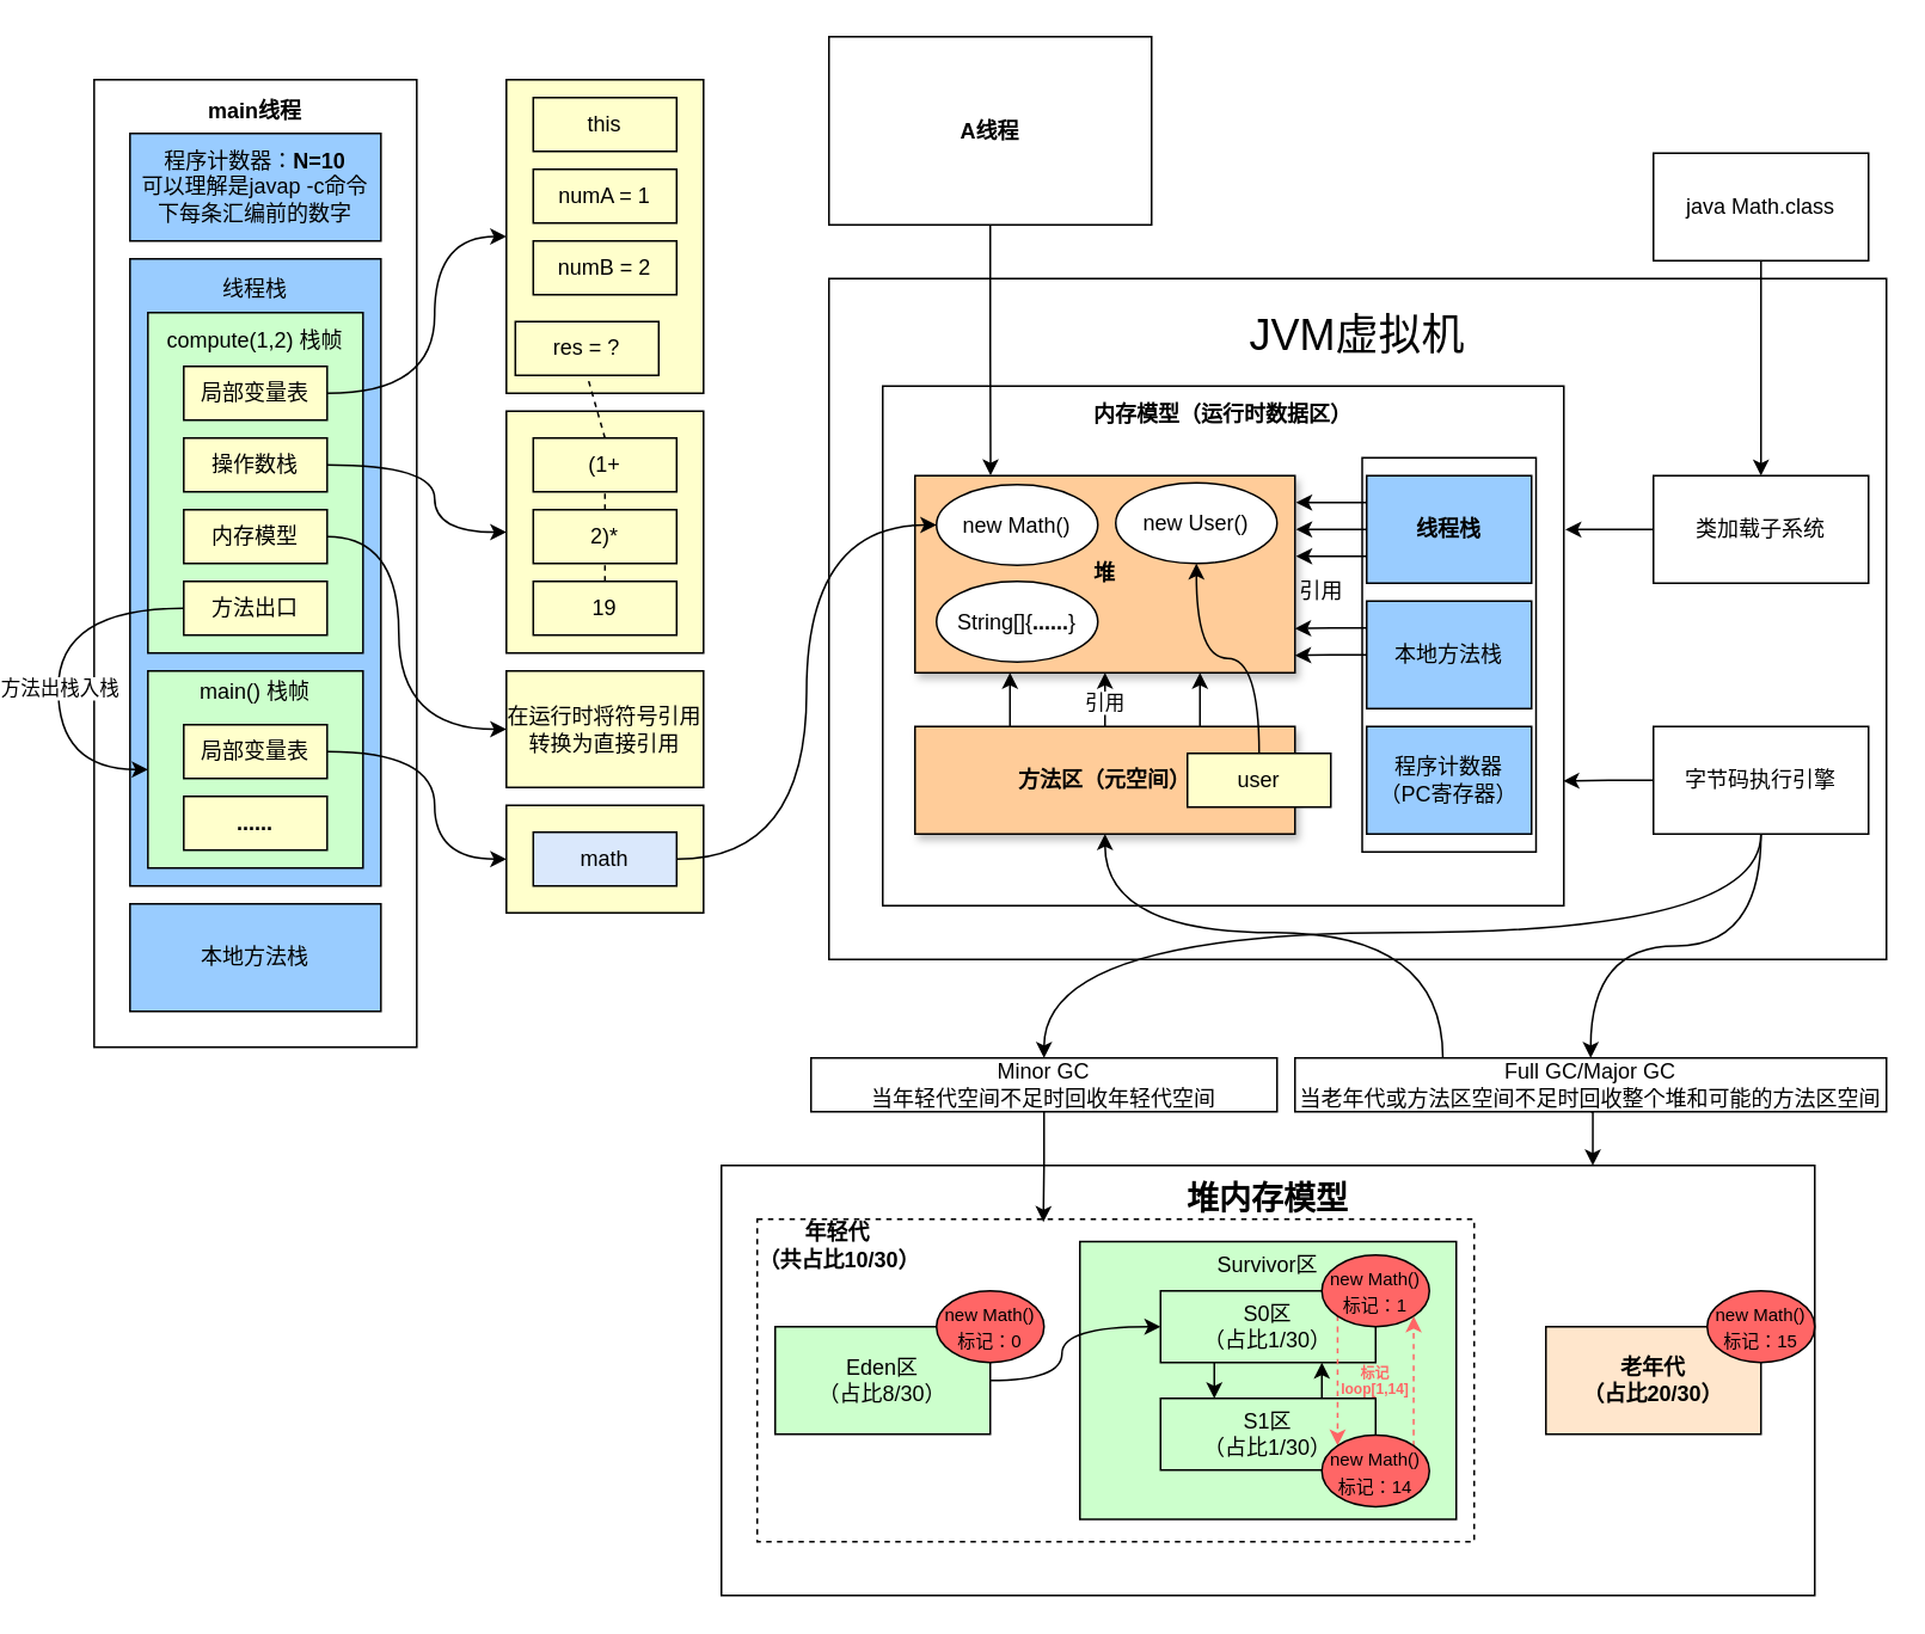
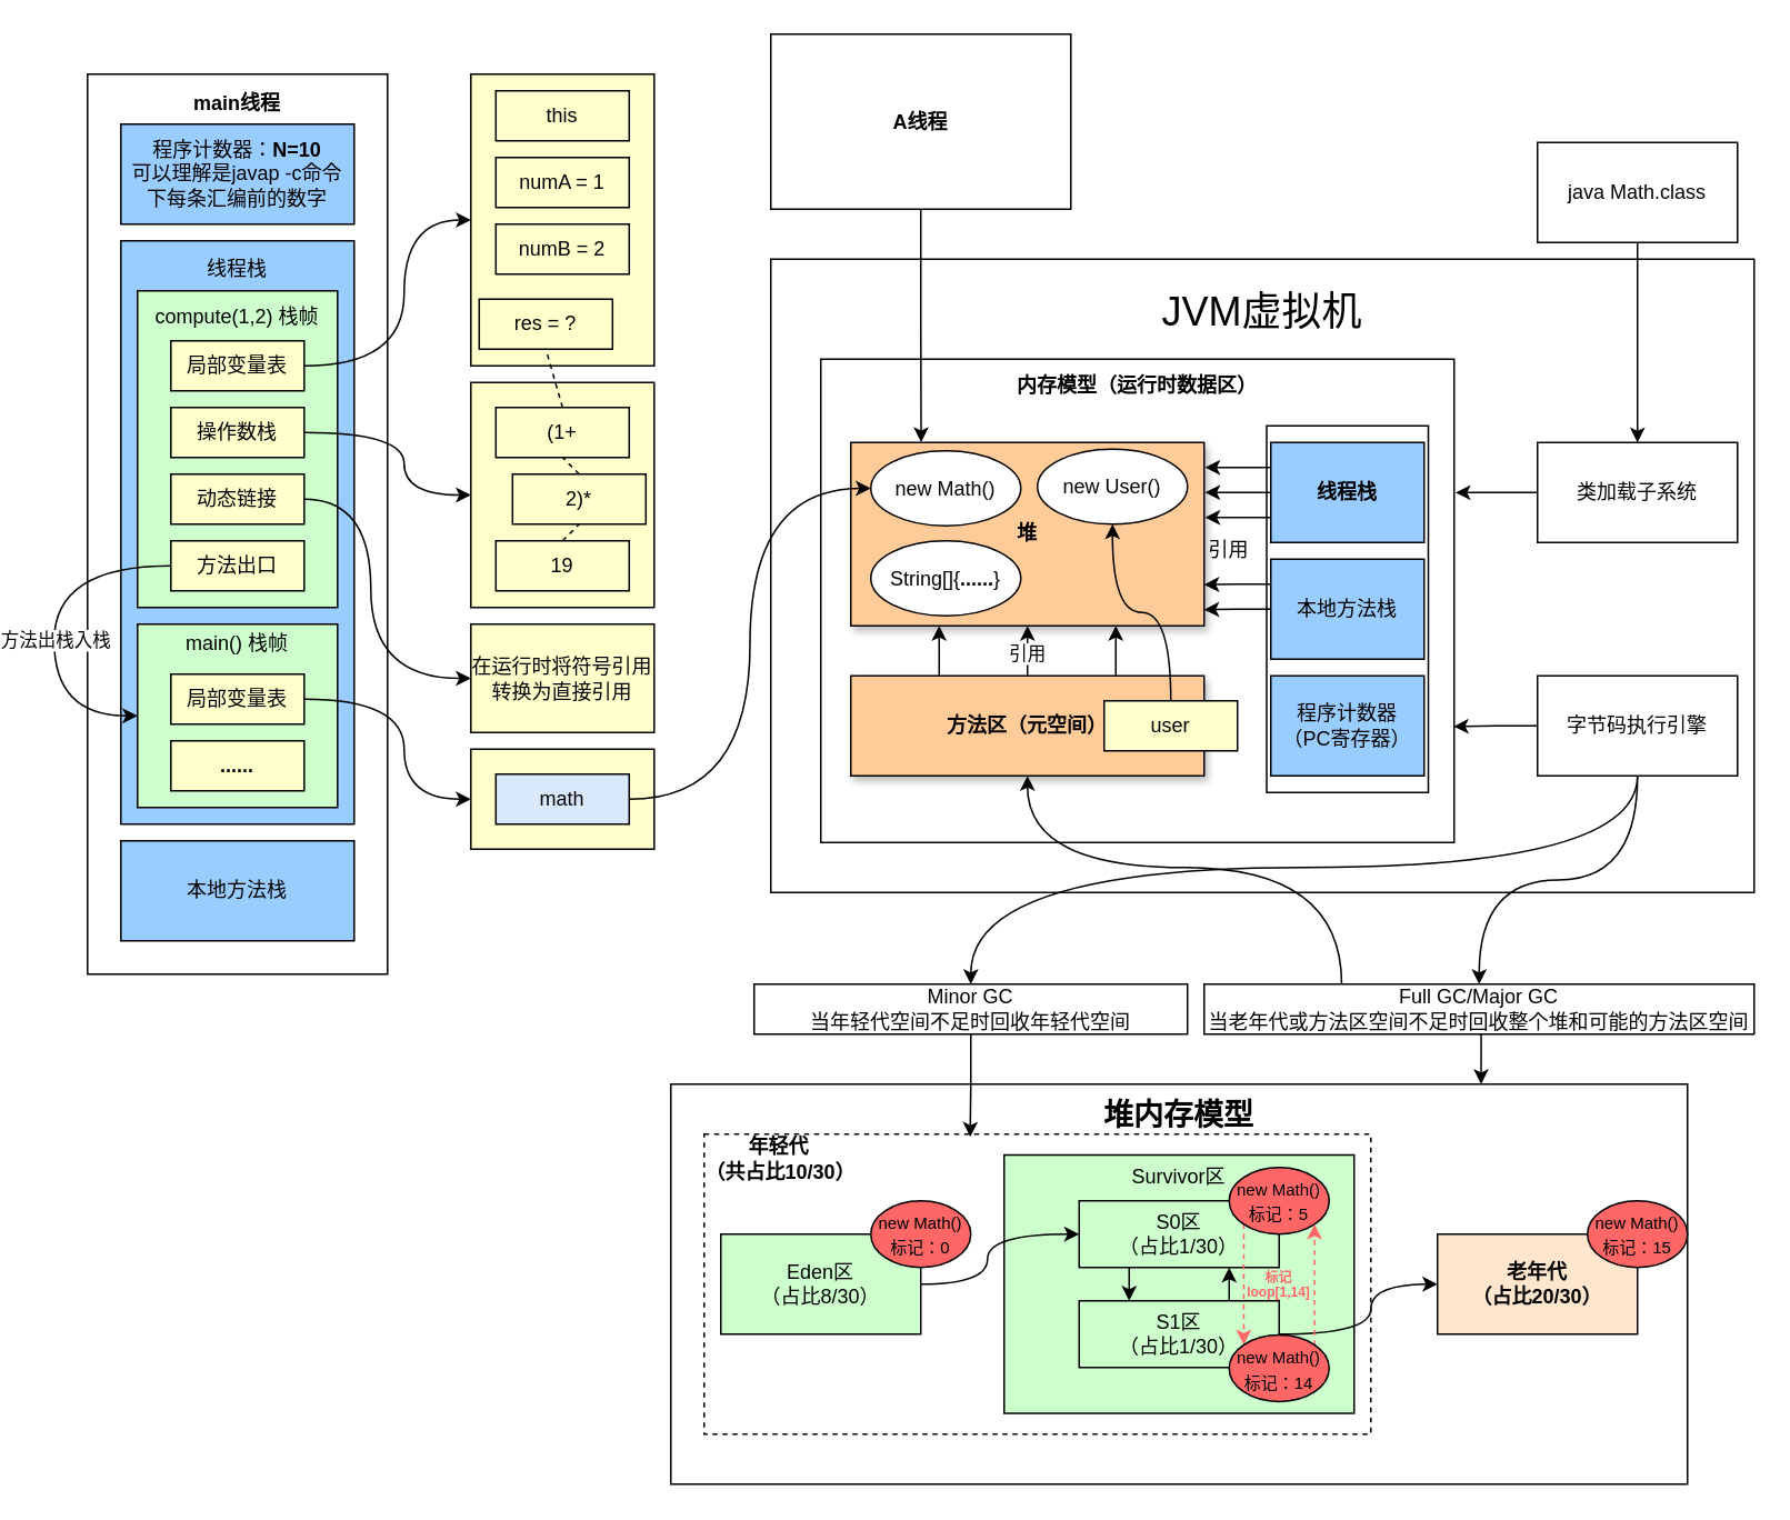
- <mxCell id="13" value="内存模型" style="rounded=0;whiteSpace=wrap;html=1;fillColor=#FFFFCC;" vertex="1" parent="1"><mxGeometry x="90.03" y="284" width="80" height="30" as="geometry" /></mxCell>
+ <mxCell id="13" value="动态链接" style="rounded=0;whiteSpace=wrap;html=1;fillColor=#FFFFCC;" vertex="1" parent="1"><mxGeometry x="90.03" y="284" width="80" height="30" as="geometry" /></mxCell>
- <mxCell id="27" value="2)*" style="rounded=0;whiteSpace=wrap;html=1;fillColor=#FFFFCC;" vertex="1" parent="1"><mxGeometry x="285.03" y="284" width="80" height="30" as="geometry" /></mxCell>
+ <mxCell id="27" value="2)*" style="rounded=0;whiteSpace=wrap;html=1;fillColor=#FFFFCC;" vertex="1" parent="1"><mxGeometry x="295.03" y="284" width="80" height="30" as="geometry" /></mxCell>
- <mxCell id="76" value="&lt;font style=&quot;font-size: 10px;&quot;&gt;new Math()&lt;/font&gt;&lt;div&gt;&lt;font style=&quot;font-size: 10px;&quot;&gt;标记：1&lt;/font&gt;&lt;/div&gt;" style="ellipse;whiteSpace=wrap;html=1;fillColor=#FF6666;" vertex="1" parent="1"><mxGeometry x="725" y="700" width="60" height="40" as="geometry" /></mxCell>
+ <mxCell id="76" value="&lt;font style=&quot;font-size: 10px;&quot;&gt;new Math()&lt;/font&gt;&lt;div&gt;&lt;font style=&quot;font-size: 10px;&quot;&gt;标记：5&lt;/font&gt;&lt;/div&gt;" style="ellipse;whiteSpace=wrap;html=1;fillColor=#FF6666;" vertex="1" parent="1"><mxGeometry x="725" y="700" width="60" height="40" as="geometry" /></mxCell>
+ <mxCell id="70" style="edgeStyle=orthogonalEdgeStyle;rounded=0;orthogonalLoop=1;jettySize=auto;html=1;exitX=1;exitY=0.5;exitDx=0;exitDy=0;entryX=0;entryY=0.5;entryDx=0;entryDy=0;curved=1;" edge="1" parent="1" source="71" target="72"><mxGeometry relative="1" as="geometry"><Array as="points"><mxPoint x="810" y="800" /><mxPoint x="810" y="770" /></Array></mxGeometry></mxCell>
